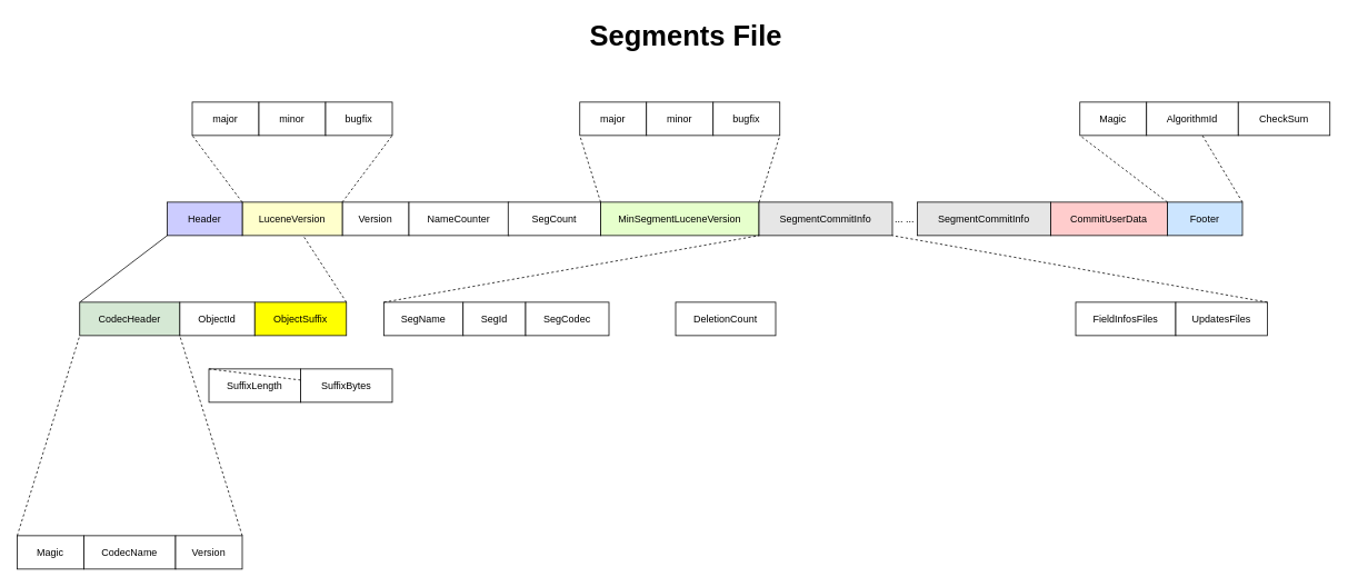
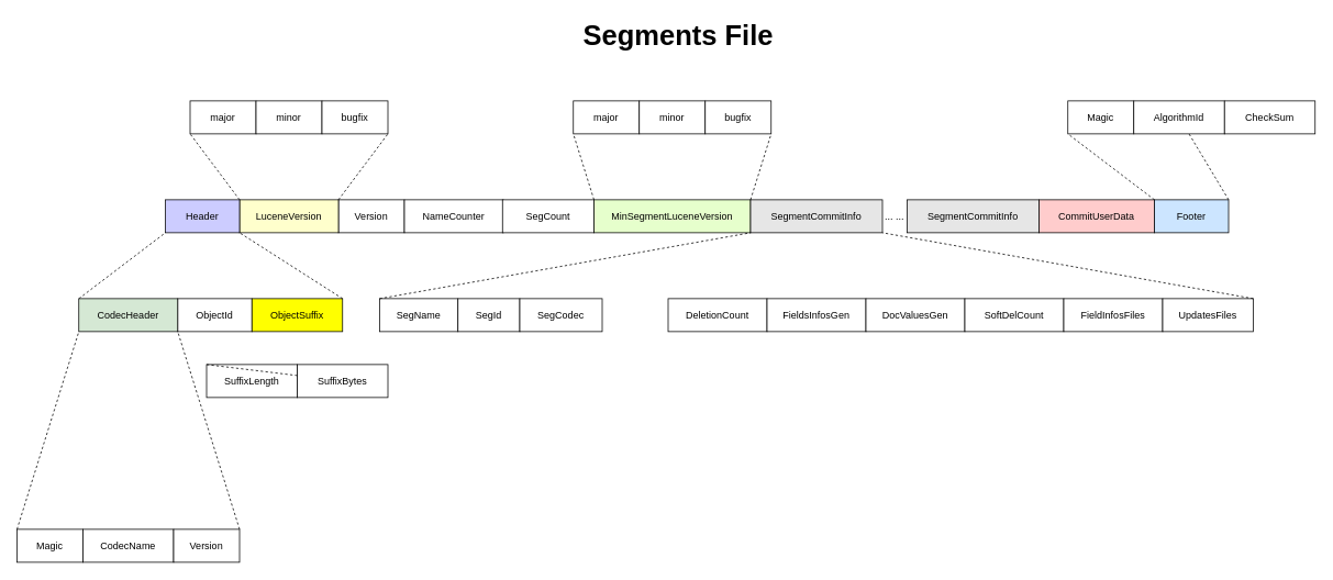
- <mxCell id="47" value="" style="endArrow=none;dashed=1;html=1;exitX=1;exitY=0;exitDx=0;exitDy=0;" parent="43" source="49" target="9" edge="1"><mxGeometry width="50" height="50" relative="1" as="geometry"><mxPoint x="85" y="250" as="sourcePoint" /><mxPoint x="190" y="35" as="targetPoint" /></mxGeometry></mxCell>
+ <mxCell id="47" value="" style="endArrow=none;dashed=1;html=1;entryX=1;entryY=1;entryDx=0;entryDy=0;exitX=1;exitY=0;exitDx=0;exitDy=0;" parent="43" source="49" target="44" edge="1"><mxGeometry width="50" height="50" relative="1" as="geometry"><mxPoint x="85" y="250" as="sourcePoint" /><mxPoint x="190" y="35" as="targetPoint" /></mxGeometry></mxCell>
- <mxCell id="46" value="" style="endArrow=none;dashed=0;html=1;entryX=0;entryY=1;entryDx=0;entryDy=0;exitX=0;exitY=0;exitDx=0;exitDy=0;" parent="43" source="54" target="44" edge="1"><mxGeometry width="50" height="50" relative="1" as="geometry"><mxPoint x="10" y="510" as="sourcePoint" /><mxPoint x="85" y="290" as="targetPoint" /></mxGeometry></mxCell>
+ <mxCell id="46" value="" style="endArrow=none;dashed=1;html=1;entryX=0;entryY=1;entryDx=0;entryDy=0;exitX=0;exitY=0;exitDx=0;exitDy=0;" parent="43" source="54" target="44" edge="1"><mxGeometry width="50" height="50" relative="1" as="geometry"><mxPoint x="10" y="510" as="sourcePoint" /><mxPoint x="85" y="290" as="targetPoint" /></mxGeometry></mxCell>
+ <mxCell id="36" value="FieldsInfosGen" style="rounded=0;whiteSpace=wrap;html=1;" parent="30" vertex="1"><mxGeometry x="470" y="120" width="120" height="40" as="geometry" /></mxCell>
+ <mxCell id="37" value="DocValuesGen" style="rounded=0;whiteSpace=wrap;html=1;" parent="30" vertex="1"><mxGeometry x="590" y="120" width="120" height="40" as="geometry" /></mxCell>
+ <mxCell id="38" value="SoftDelCount" style="rounded=0;whiteSpace=wrap;html=1;" parent="30" vertex="1"><mxGeometry x="710" y="120" width="120" height="40" as="geometry" /></mxCell>
